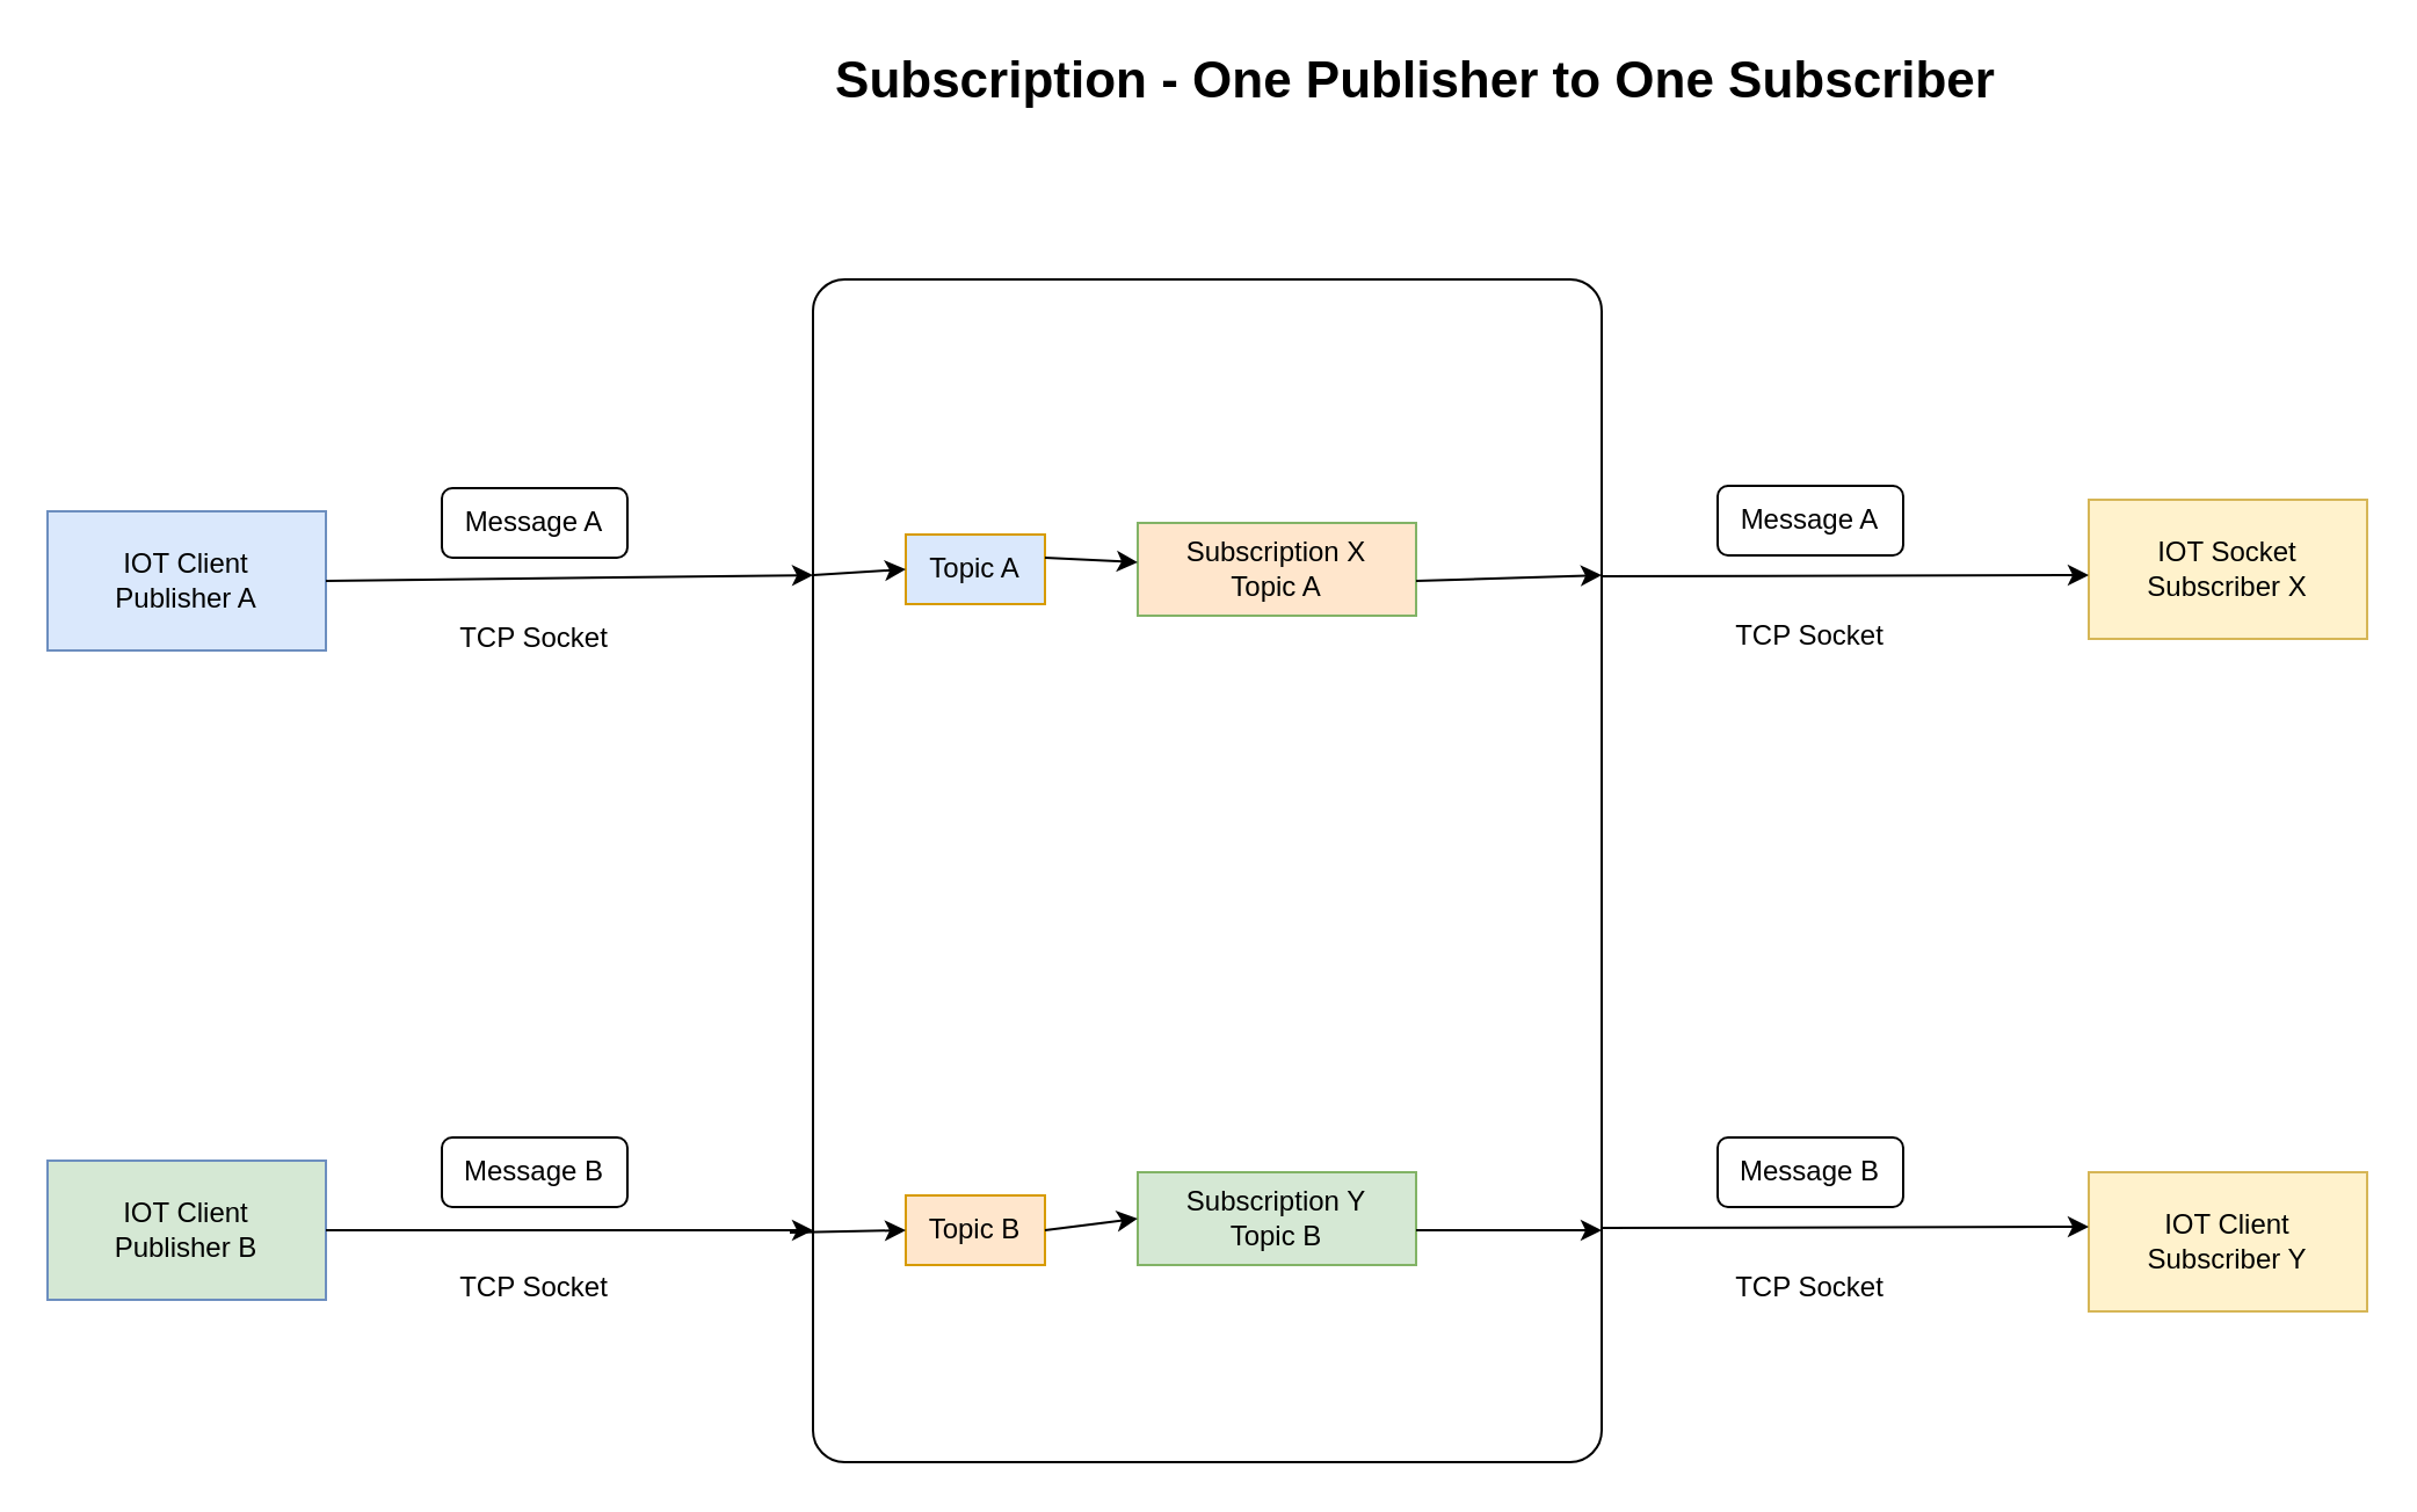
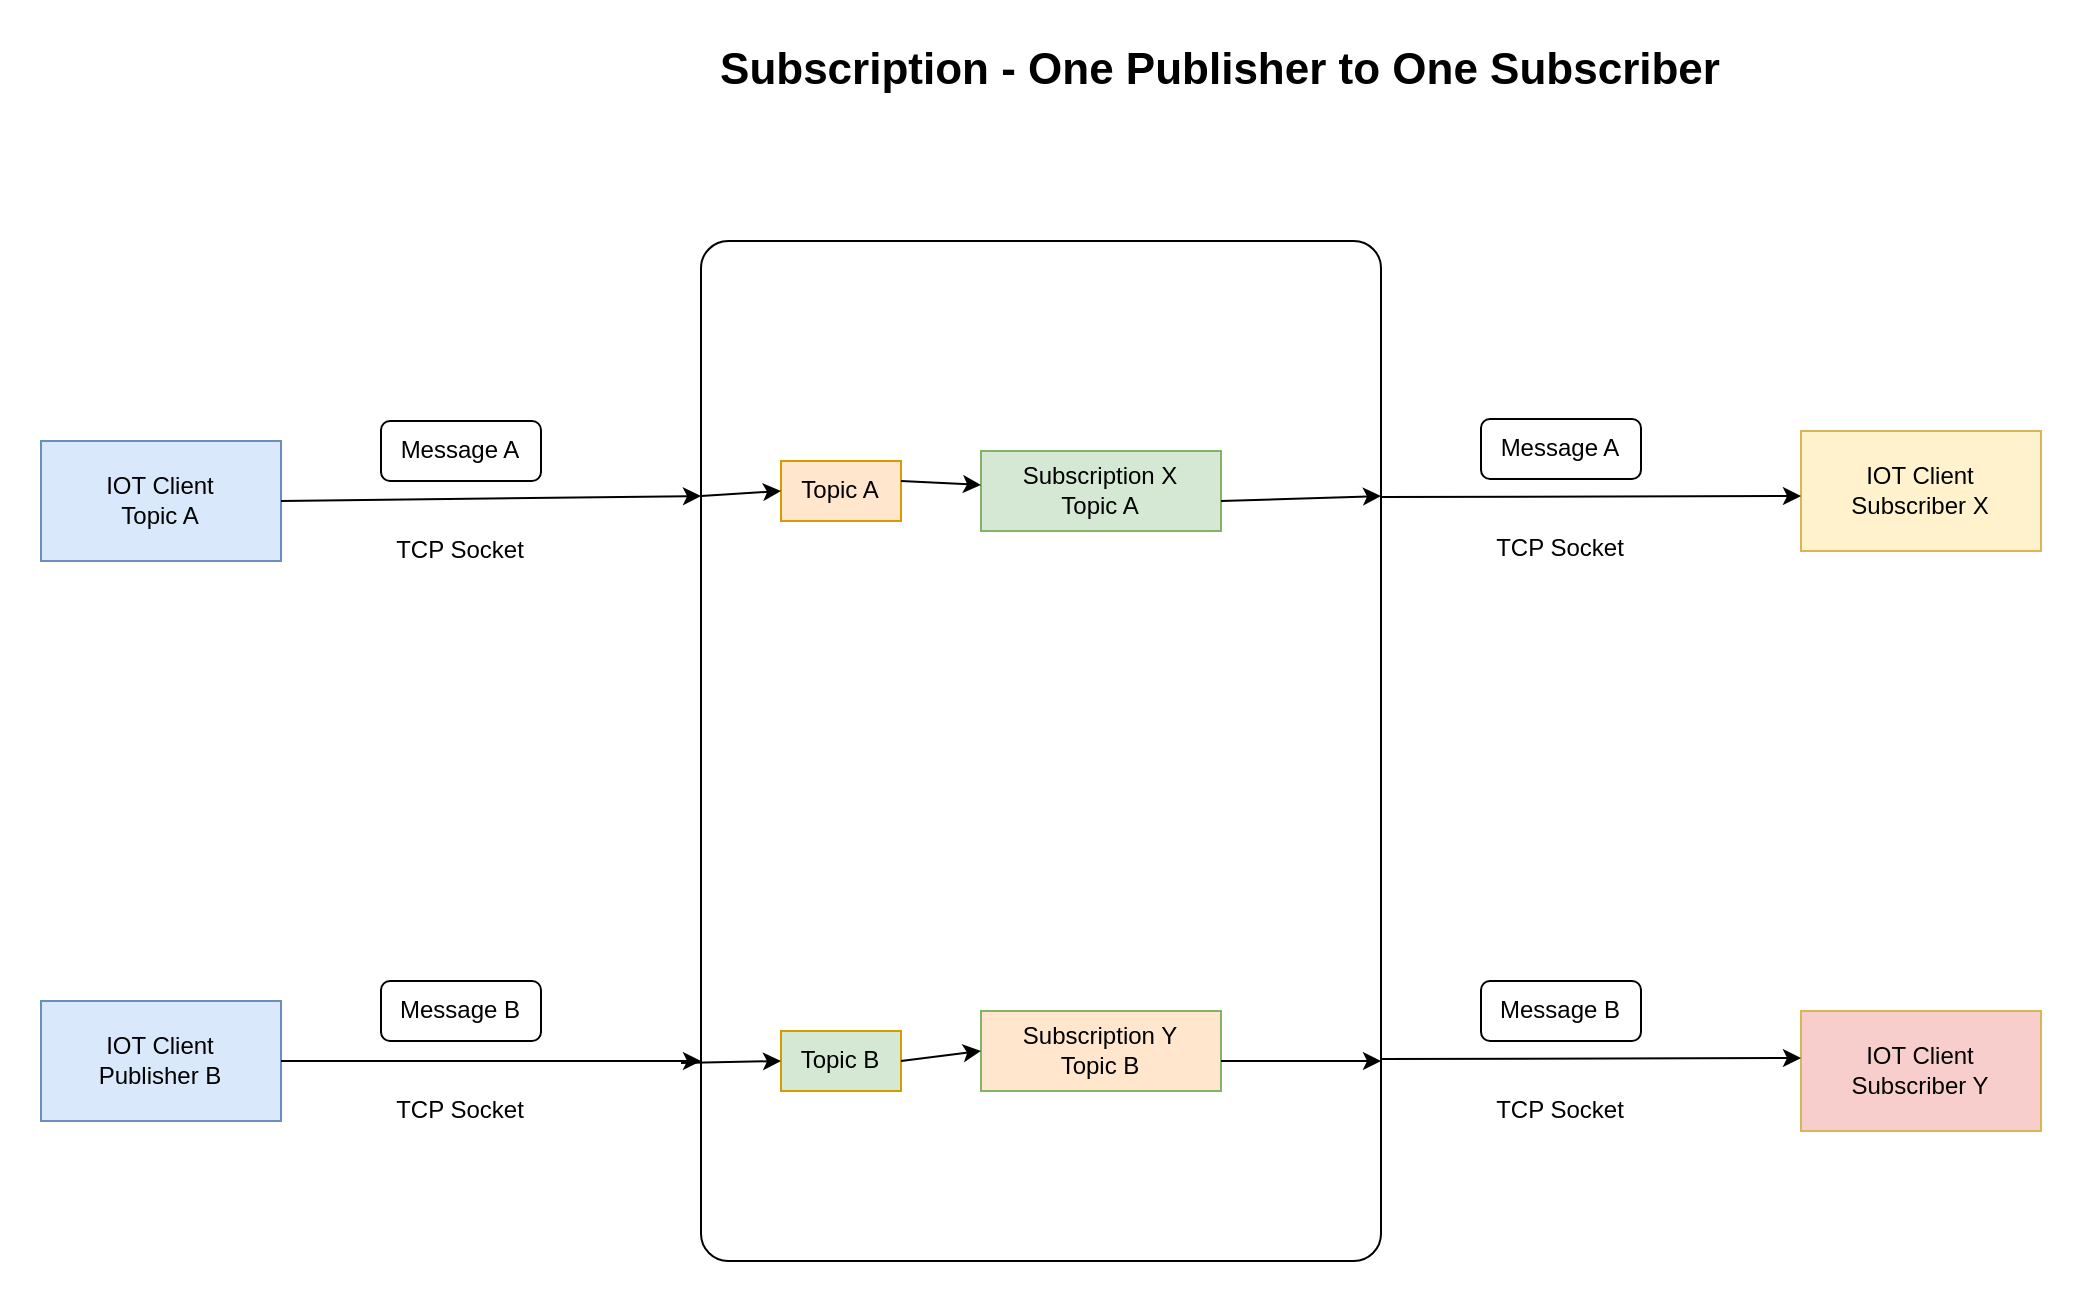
- <mxCell id="11" value="Topic A" style="rounded=0;whiteSpace=wrap;html=1;fillColor=#dae8fc;strokeColor=#d79b00;" parent="1" vertex="1"><mxGeometry x="390" y="230" width="60" height="30" as="geometry" /></mxCell>
+ <mxCell id="11" value="Topic A" style="rounded=0;whiteSpace=wrap;html=1;fillColor=#ffe6cc;strokeColor=#d79b00;" parent="1" vertex="1"><mxGeometry x="390" y="230" width="60" height="30" as="geometry" /></mxCell>
- <mxCell id="15" value="&lt;div&gt;Subscription X&lt;/div&gt;&lt;div&gt;Topic A&lt;br&gt;&lt;/div&gt;" style="rounded=0;whiteSpace=wrap;html=1;fillColor=#ffe6cc;strokeColor=#82b366;" parent="1" vertex="1"><mxGeometry x="490" y="225" width="120" height="40" as="geometry" /></mxCell>
+ <mxCell id="15" value="&lt;div&gt;Subscription X&lt;/div&gt;&lt;div&gt;Topic A&lt;br&gt;&lt;/div&gt;" style="rounded=0;whiteSpace=wrap;html=1;fillColor=#d5e8d4;strokeColor=#82b366;" parent="1" vertex="1"><mxGeometry x="490" y="225" width="120" height="40" as="geometry" /></mxCell>
- <mxCell id="19" value="&lt;div&gt;IOT Socket &lt;br&gt;&lt;/div&gt;&lt;div&gt;Subscriber X&lt;br&gt;&lt;/div&gt;" style="rounded=0;whiteSpace=wrap;html=1;fillColor=#fff2cc;strokeColor=#d6b656;" parent="1" vertex="1"><mxGeometry x="900" y="215" width="120" height="60" as="geometry" /></mxCell>
+ <mxCell id="19" value="&lt;div&gt;IOT Client &lt;br&gt;&lt;/div&gt;&lt;div&gt;Subscriber X&lt;br&gt;&lt;/div&gt;" style="rounded=0;whiteSpace=wrap;html=1;fillColor=#fff2cc;strokeColor=#d6b656;" parent="1" vertex="1"><mxGeometry x="900" y="215" width="120" height="60" as="geometry" /></mxCell>
- <mxCell id="2" value="&lt;div&gt;IOT Client &lt;br&gt;&lt;/div&gt;&lt;div&gt;Publisher A&lt;/div&gt;" style="rounded=0;whiteSpace=wrap;html=1;fillColor=#dae8fc;strokeColor=#6c8ebf;" parent="1" vertex="1"><mxGeometry x="20" y="220" width="120" height="60" as="geometry" /></mxCell>
+ <mxCell id="2" value="&lt;div&gt;IOT Client &lt;br&gt;&lt;/div&gt;&lt;div&gt;Topic A&lt;/div&gt;" style="rounded=0;whiteSpace=wrap;html=1;fillColor=#dae8fc;strokeColor=#6c8ebf;" parent="1" vertex="1"><mxGeometry x="20" y="220" width="120" height="60" as="geometry" /></mxCell>
- <mxCell id="16" value="&lt;div&gt;Subscription Y&lt;br&gt;&lt;/div&gt;&lt;div&gt;Topic B&lt;br&gt;&lt;/div&gt;" style="rounded=0;whiteSpace=wrap;html=1;fillColor=#d5e8d4;strokeColor=#82b366;" parent="1" vertex="1"><mxGeometry x="490" y="505" width="120" height="40" as="geometry" /></mxCell>
+ <mxCell id="16" value="&lt;div&gt;Subscription Y&lt;br&gt;&lt;/div&gt;&lt;div&gt;Topic B&lt;br&gt;&lt;/div&gt;" style="rounded=0;whiteSpace=wrap;html=1;fillColor=#ffe6cc;strokeColor=#82b366;" parent="1" vertex="1"><mxGeometry x="490" y="505" width="120" height="40" as="geometry" /></mxCell>
- <mxCell id="7" value="&lt;div&gt;IOT Client &lt;br&gt;&lt;/div&gt;&lt;div&gt;Publisher B&lt;br&gt;&lt;/div&gt;" style="rounded=0;whiteSpace=wrap;html=1;fillColor=#d5e8d4;strokeColor=#6c8ebf;" parent="1" vertex="1"><mxGeometry x="20" y="500" width="120" height="60" as="geometry" /></mxCell>
+ <mxCell id="7" value="&lt;div&gt;IOT Client &lt;br&gt;&lt;/div&gt;&lt;div&gt;Publisher B&lt;br&gt;&lt;/div&gt;" style="rounded=0;whiteSpace=wrap;html=1;fillColor=#dae8fc;strokeColor=#6c8ebf;" parent="1" vertex="1"><mxGeometry x="20" y="500" width="120" height="60" as="geometry" /></mxCell>
- <mxCell id="13" value="Topic B" style="rounded=0;whiteSpace=wrap;html=1;fillColor=#ffe6cc;strokeColor=#d79b00;" parent="1" vertex="1"><mxGeometry x="390" y="515" width="60" height="30" as="geometry" /></mxCell>
+ <mxCell id="13" value="Topic B" style="rounded=0;whiteSpace=wrap;html=1;fillColor=#d5e8d4;strokeColor=#d79b00;" parent="1" vertex="1"><mxGeometry x="390" y="515" width="60" height="30" as="geometry" /></mxCell>
- <mxCell id="20" value="&lt;div&gt;IOT Client &lt;br&gt;&lt;/div&gt;&lt;div&gt;Subscriber Y&lt;br&gt;&lt;/div&gt;" style="rounded=0;whiteSpace=wrap;html=1;fillColor=#fff2cc;strokeColor=#d6b656;" parent="1" vertex="1"><mxGeometry x="900" y="505" width="120" height="60" as="geometry" /></mxCell>
+ <mxCell id="20" value="&lt;div&gt;IOT Client &lt;br&gt;&lt;/div&gt;&lt;div&gt;Subscriber Y&lt;br&gt;&lt;/div&gt;" style="rounded=0;whiteSpace=wrap;html=1;fillColor=#f8cecc;strokeColor=#d6b656;" parent="1" vertex="1"><mxGeometry x="900" y="505" width="120" height="60" as="geometry" /></mxCell>
